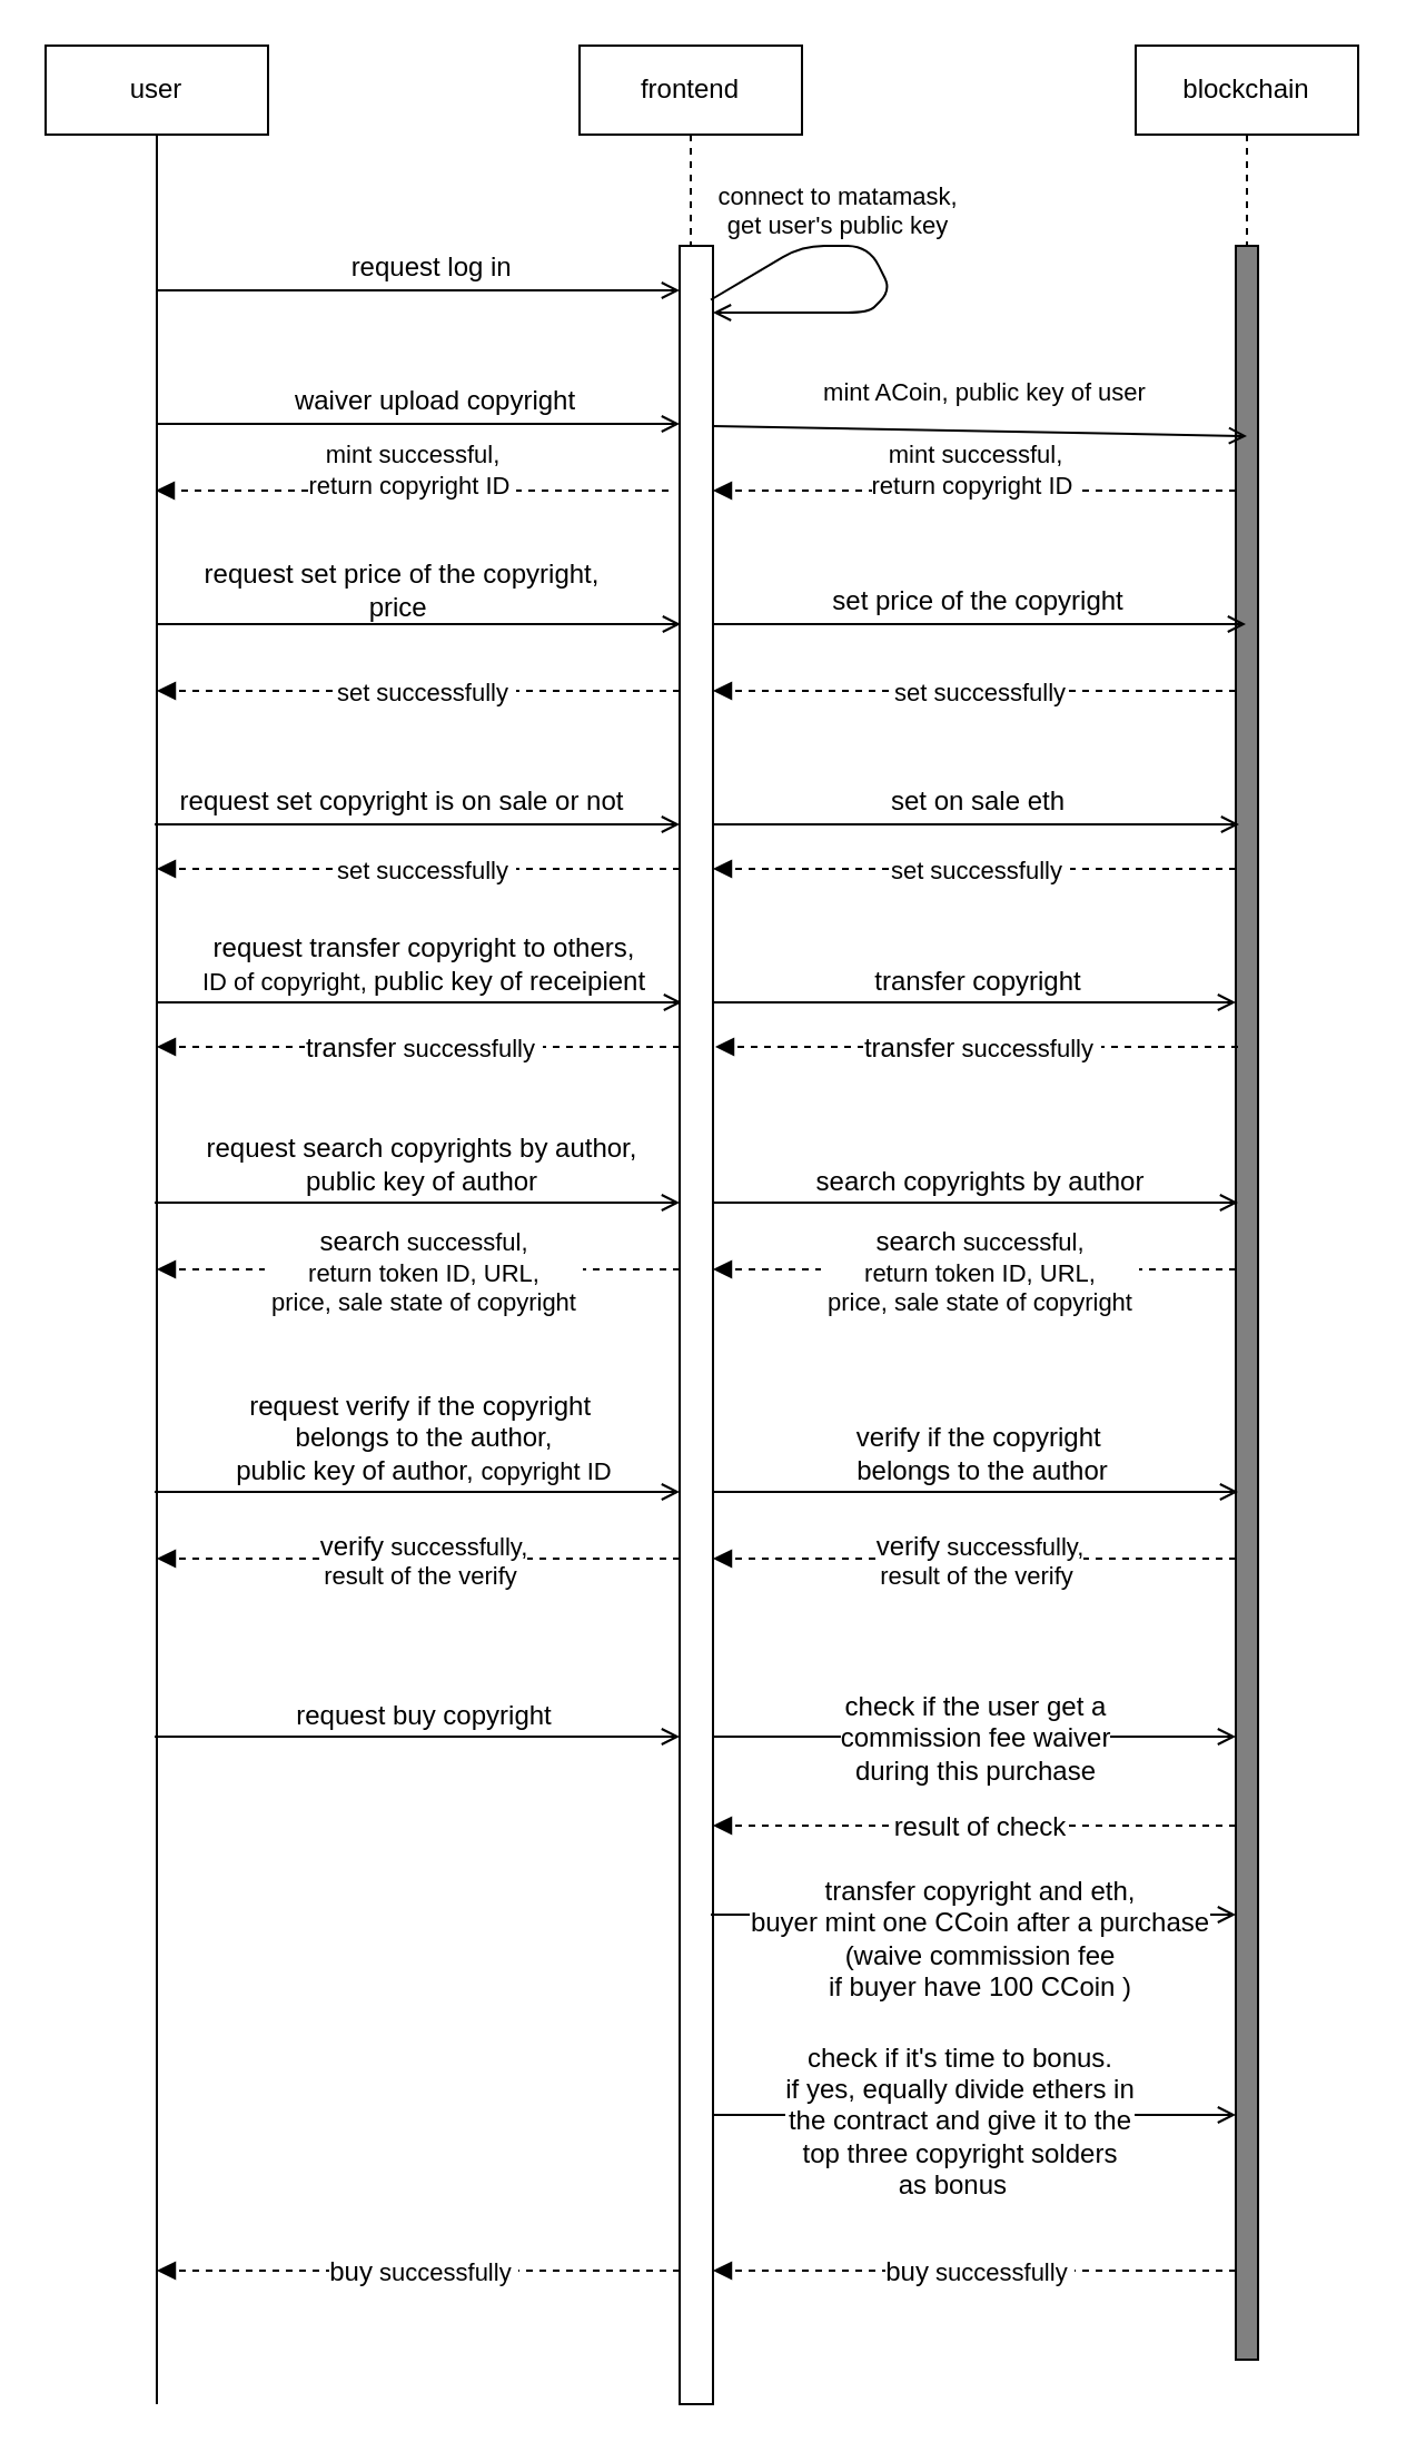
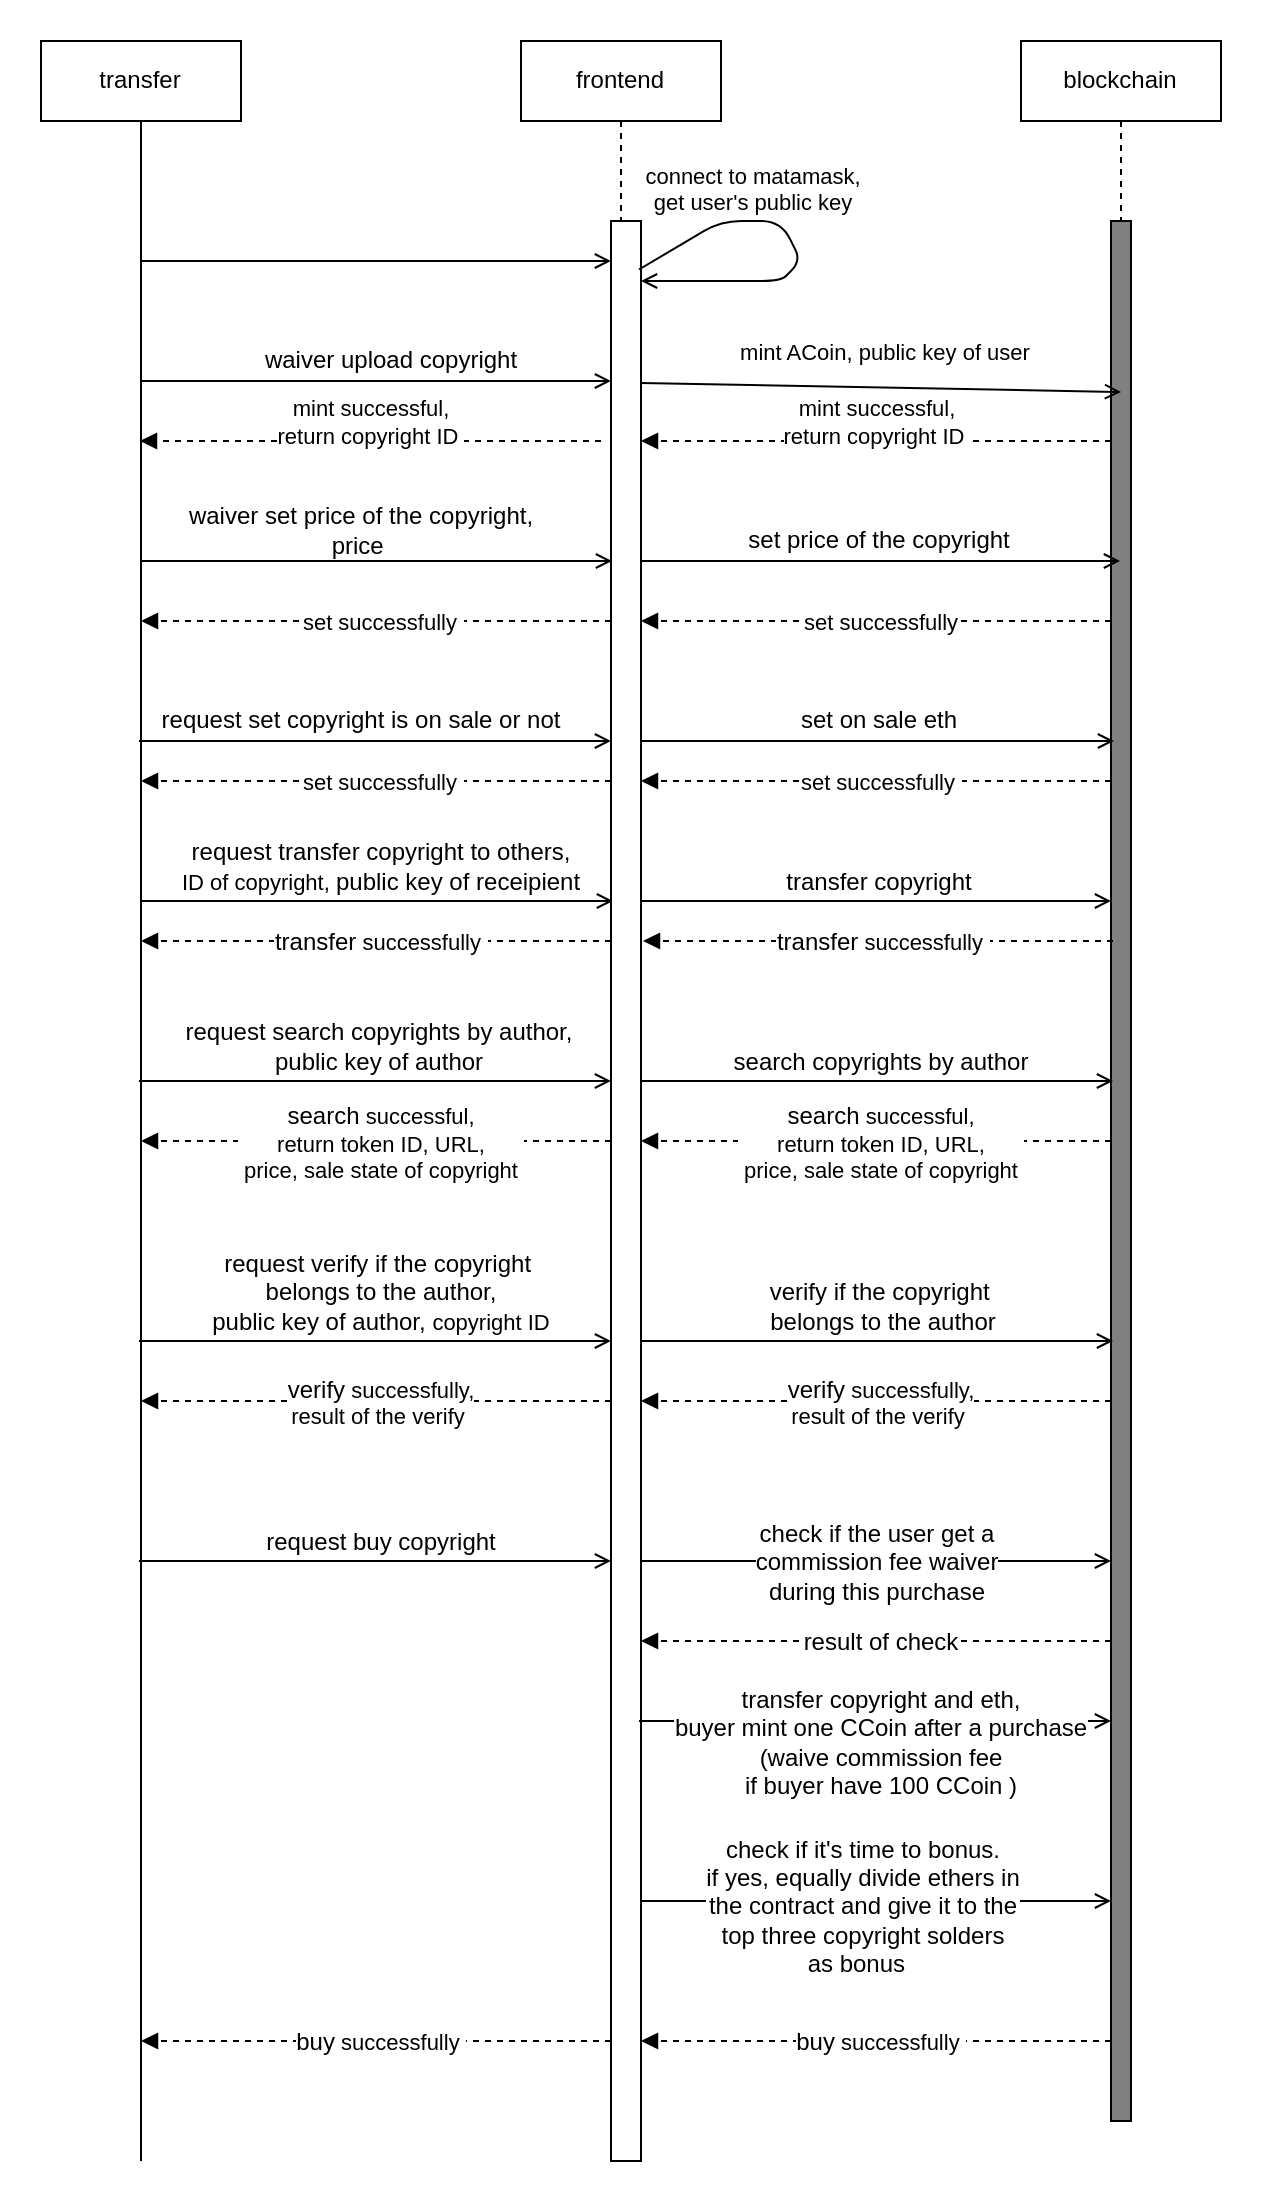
- <mxCell id="2" value="user" style="shape=umlLifeline;perimeter=lifelinePerimeter;whiteSpace=wrap;html=1;container=1;collapsible=0;recursiveResize=0;outlineConnect=0;lifelineDashed=0;" vertex="1" parent="1"><mxGeometry x="20" y="20" width="100" height="1060" as="geometry" /></mxCell>
+ <mxCell id="2" value="transfer" style="shape=umlLifeline;perimeter=lifelinePerimeter;whiteSpace=wrap;html=1;container=1;collapsible=0;recursiveResize=0;outlineConnect=0;lifelineDashed=0;" vertex="1" parent="1"><mxGeometry x="20" y="20" width="100" height="1060" as="geometry" /></mxCell>
- <mxCell id="34" value="request log in&amp;nbsp;" style="text;html=1;align=center;verticalAlign=middle;resizable=0;points=[];autosize=1;strokeColor=none;fillColor=none;" vertex="1" parent="1"><mxGeometry x="150" y="110" width="90" height="20" as="geometry" /></mxCell>
- <mxCell id="40" value="request set price of the copyright, &lt;br&gt;price&amp;nbsp;" style="text;html=1;align=center;verticalAlign=middle;resizable=0;points=[];autosize=1;strokeColor=none;fillColor=none;" vertex="1" parent="1"><mxGeometry x="85" y="250" width="190" height="30" as="geometry" /></mxCell>
+ <mxCell id="40" value="waiver set price of the copyright, &lt;br&gt;price&amp;nbsp;" style="text;html=1;align=center;verticalAlign=middle;resizable=0;points=[];autosize=1;strokeColor=none;fillColor=none;" vertex="1" parent="1"><mxGeometry x="85" y="250" width="190" height="30" as="geometry" /></mxCell>
